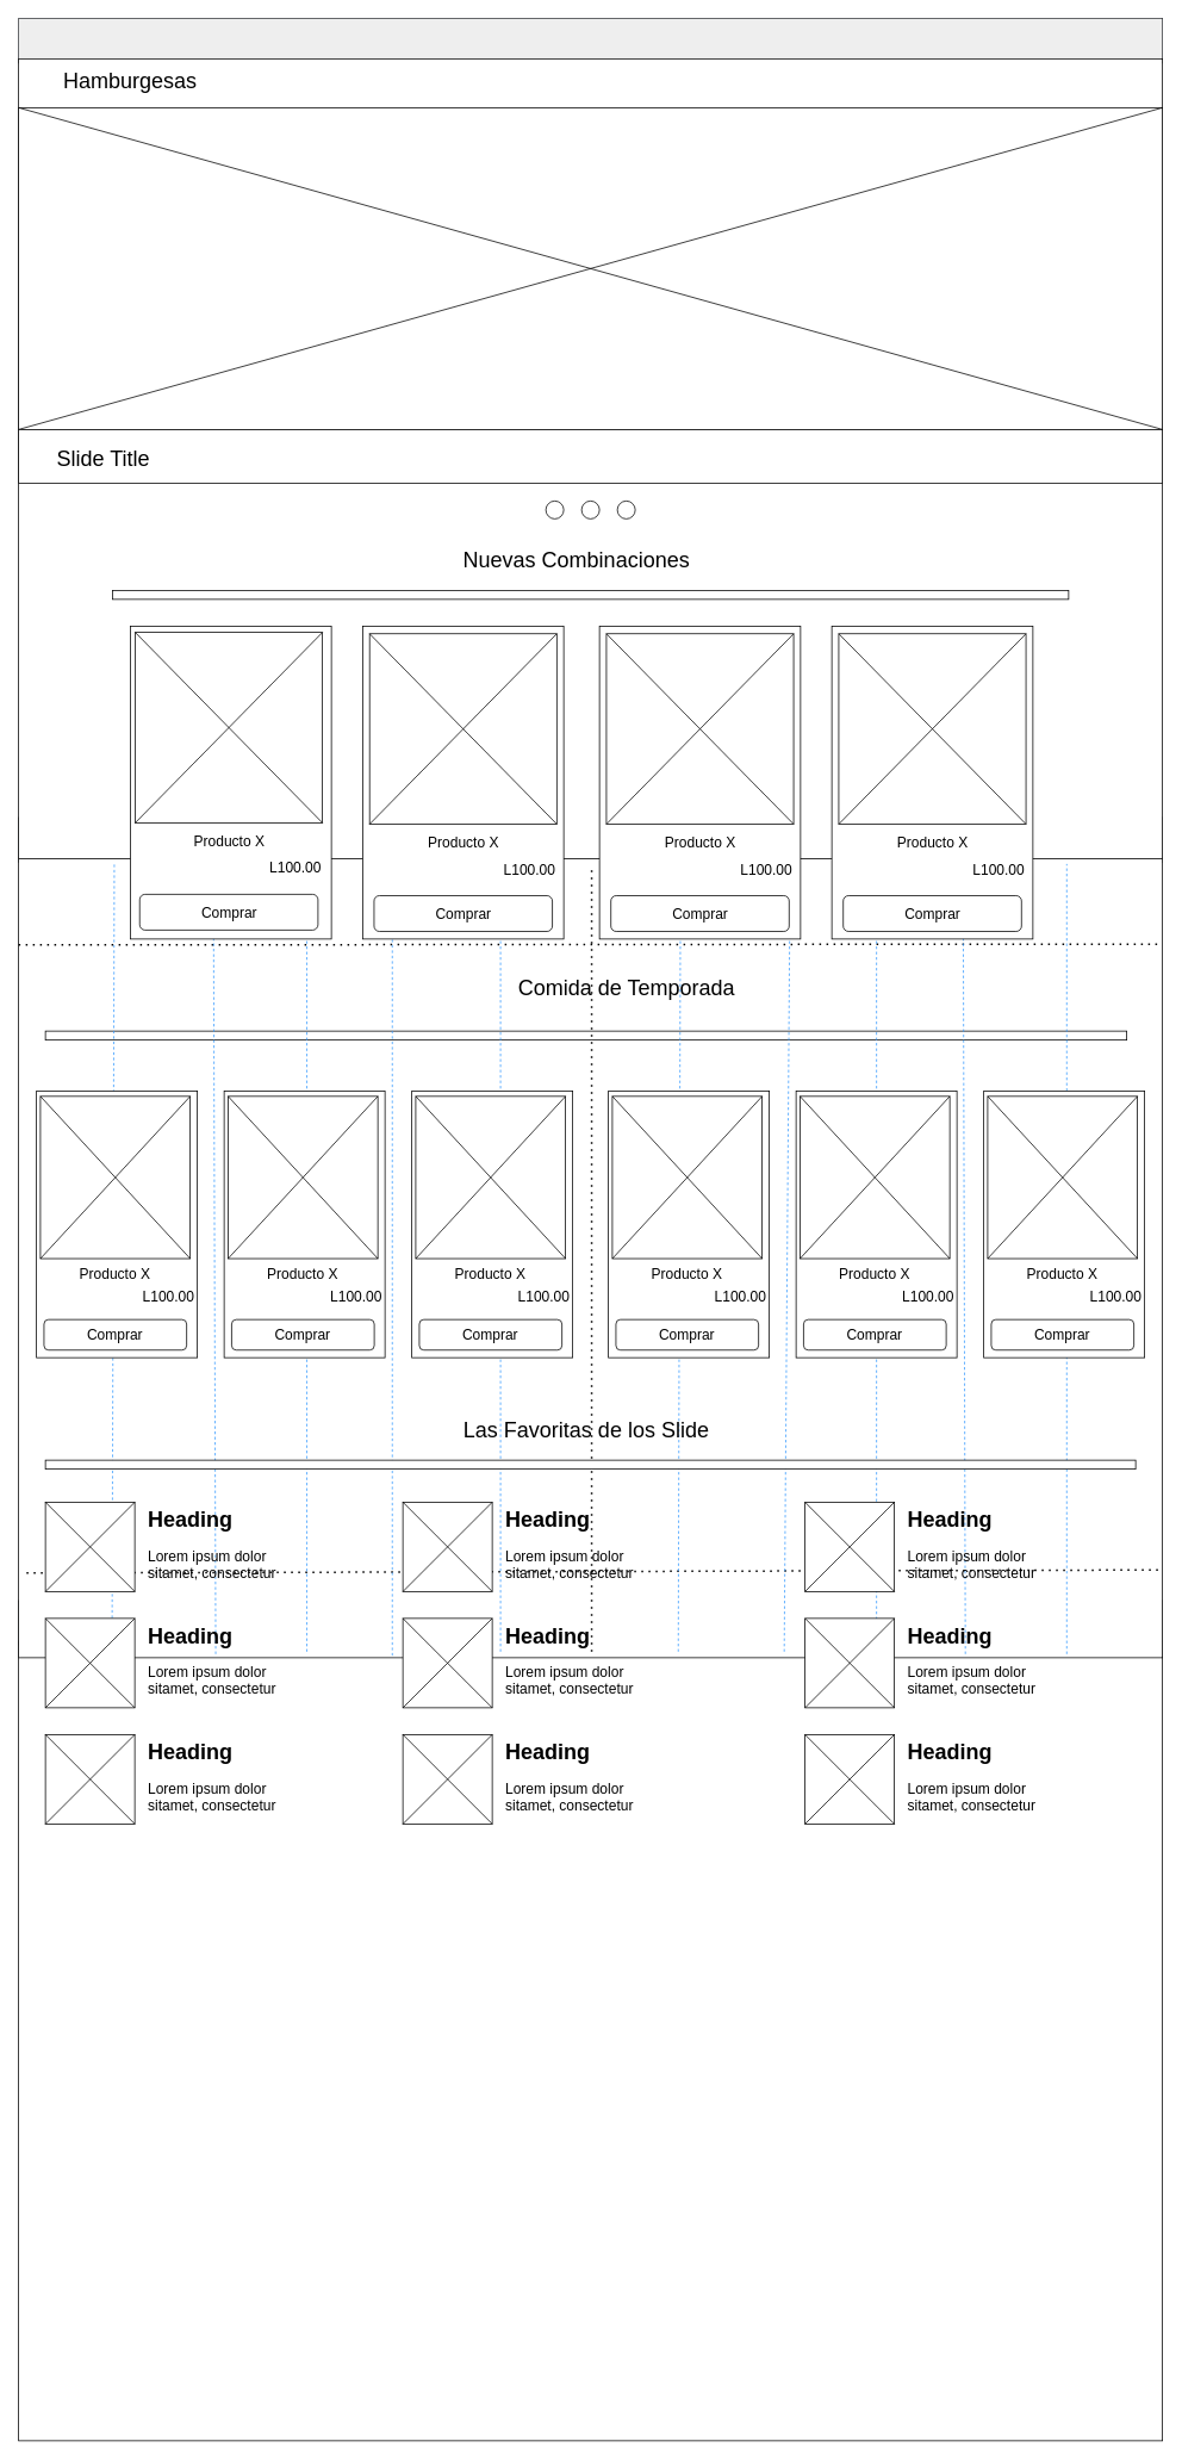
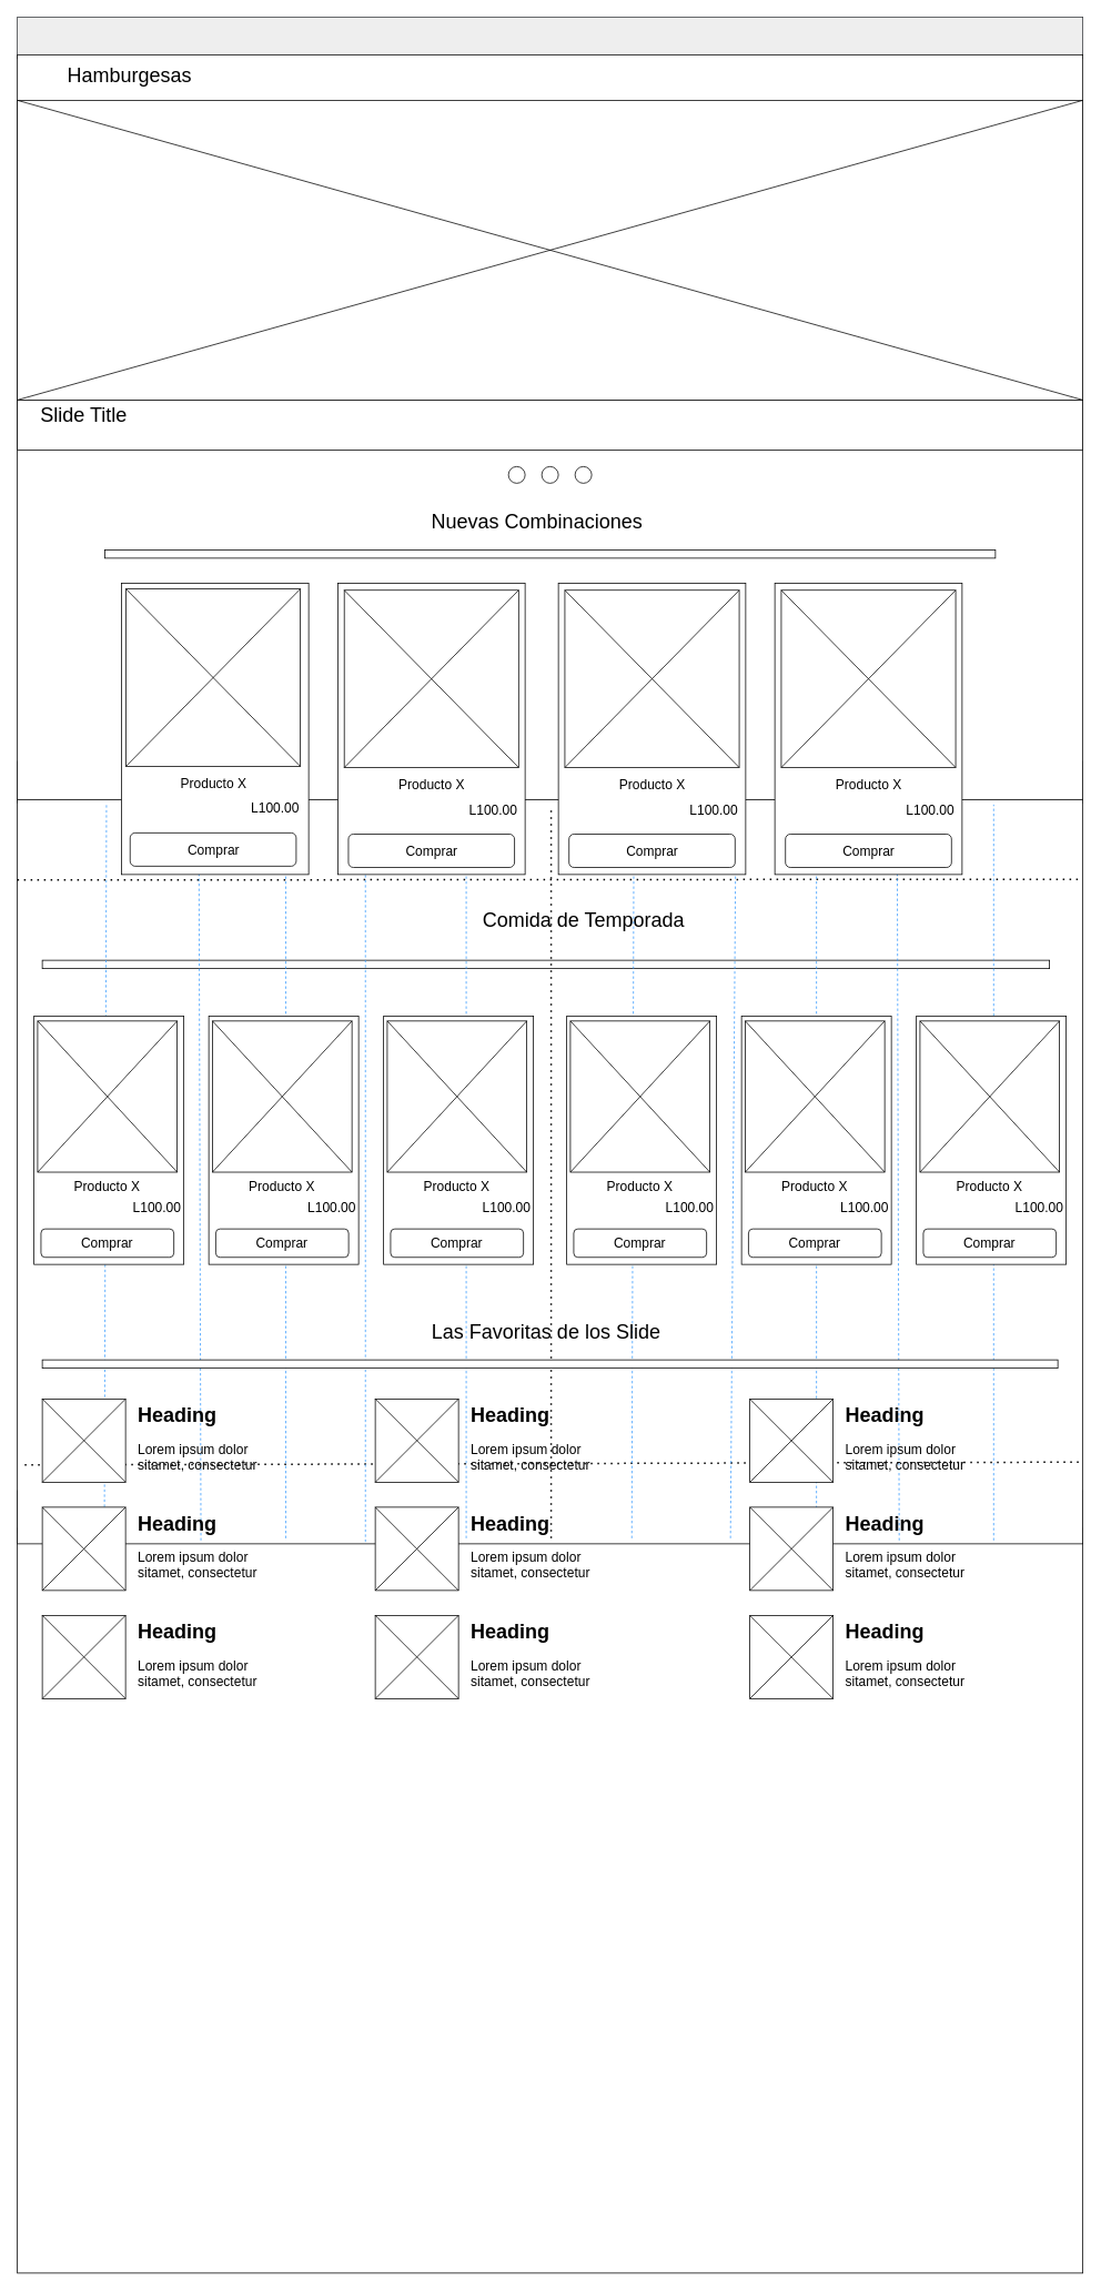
- <mxCell id="142" value="Hamburgesas" style="text;html=1;strokeColor=none;fillColor=none;align=center;verticalAlign=middle;whiteSpace=wrap;rounded=0;fontSize=24;" vertex="1" parent="5"><mxGeometry x="20" y="60" width="210" height="20" as="geometry" /></mxCell>
+ <mxCell id="142" value="Hamburgesas" style="text;html=1;strokeColor=none;fillColor=none;align=center;verticalAlign=middle;whiteSpace=wrap;rounded=0;fontSize=24;" vertex="1" parent="5"><mxGeometry x="30" y="60" width="210" height="20" as="geometry" /></mxCell>
- <mxCell id="141" value="Slide Title" style="text;html=1;strokeColor=none;fillColor=none;align=center;verticalAlign=middle;whiteSpace=wrap;rounded=0;fontSize=24;" vertex="1" parent="5"><mxGeometry x="20" y="482.65" width="150" height="20" as="geometry" /></mxCell>
+ <mxCell id="141" value="Slide Title" style="text;html=1;strokeColor=none;fillColor=none;align=center;verticalAlign=middle;whiteSpace=wrap;rounded=0;fontSize=24;" vertex="1" parent="5"><mxGeometry x="5" y="467.65" width="150" height="20" as="geometry" /></mxCell>
